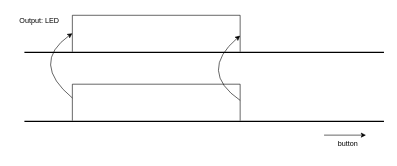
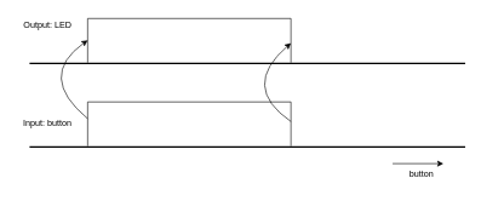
+ <mxCell id="6" value="Input: button" style="text;html=1;align=center;verticalAlign=middle;whiteSpace=wrap;rounded=0;" vertex="1" parent="1"><mxGeometry x="20" y="155" width="90" height="30" as="geometry" /></mxCell>
